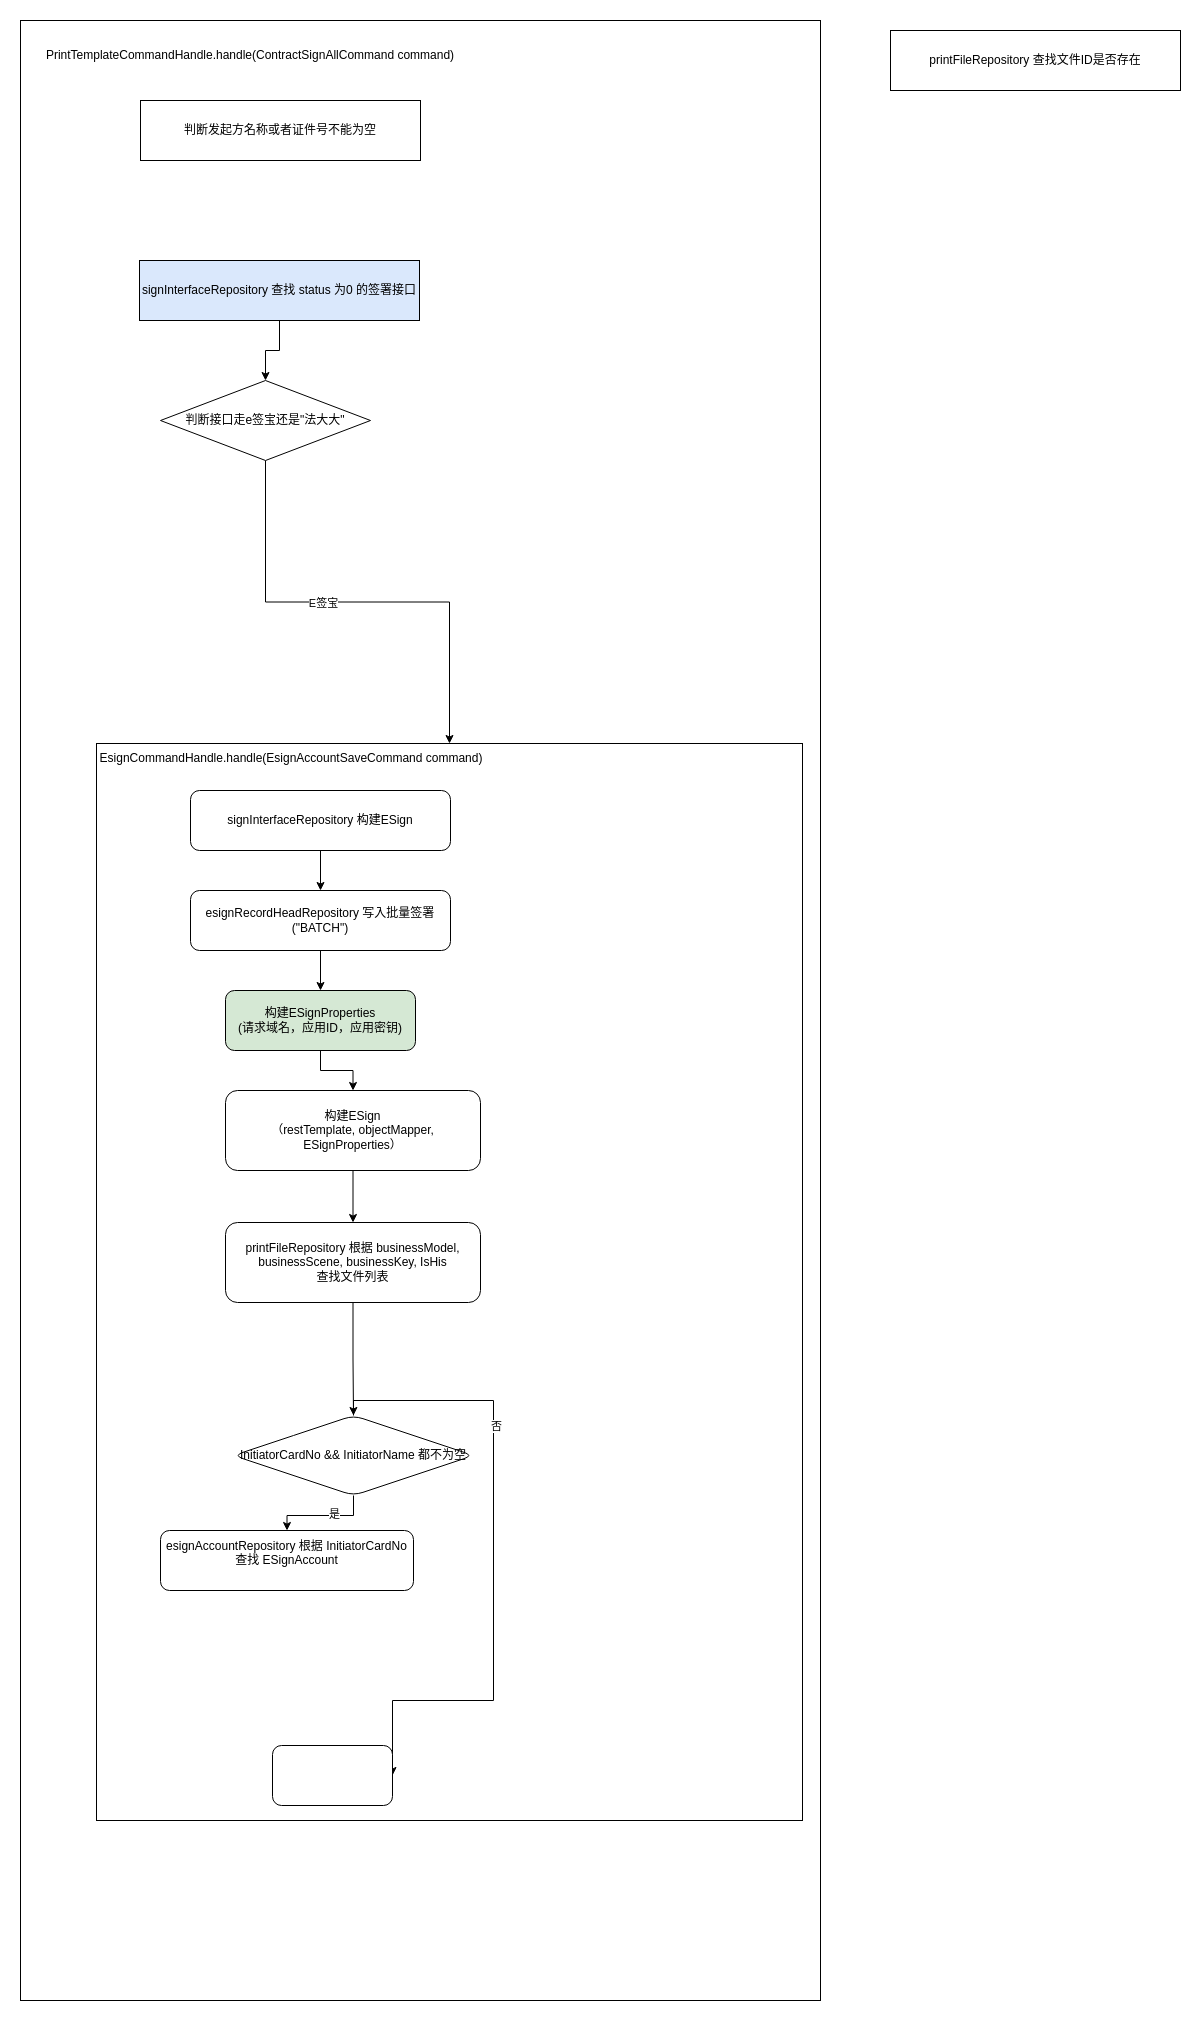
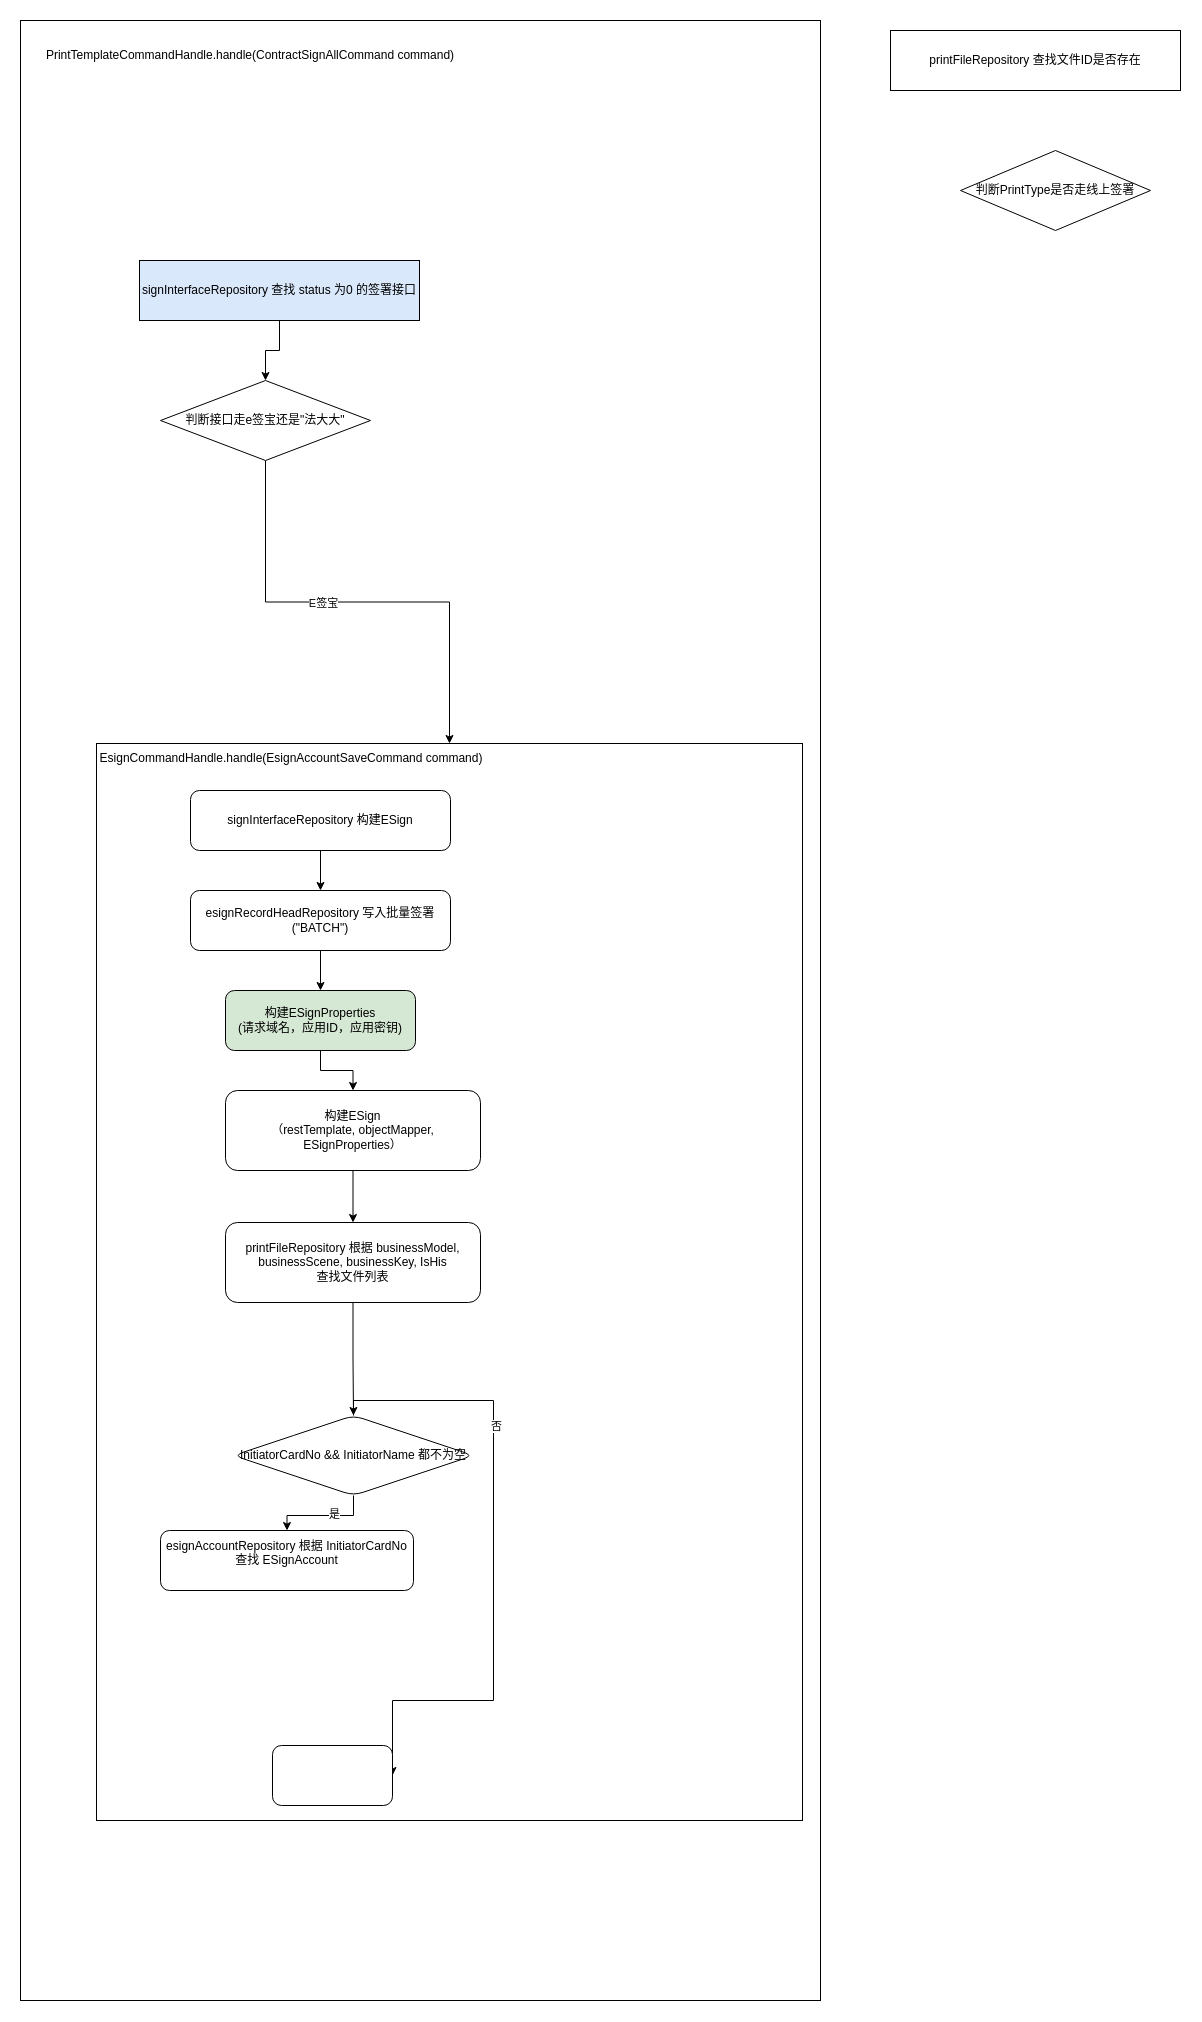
- <mxCell id="6" value="判断发起方名称或者证件号不能为空" style="rounded=0;whiteSpace=wrap;html=1;" vertex="1" parent="1"><mxGeometry x="140" y="100" width="280" height="60" as="geometry" /></mxCell>
+ <mxCell id="5" value="判断PrintType是否走线上签署" style="rhombus;whiteSpace=wrap;html=1;" vertex="1" parent="1"><mxGeometry x="960" y="150" width="190" height="80" as="geometry" /></mxCell>
